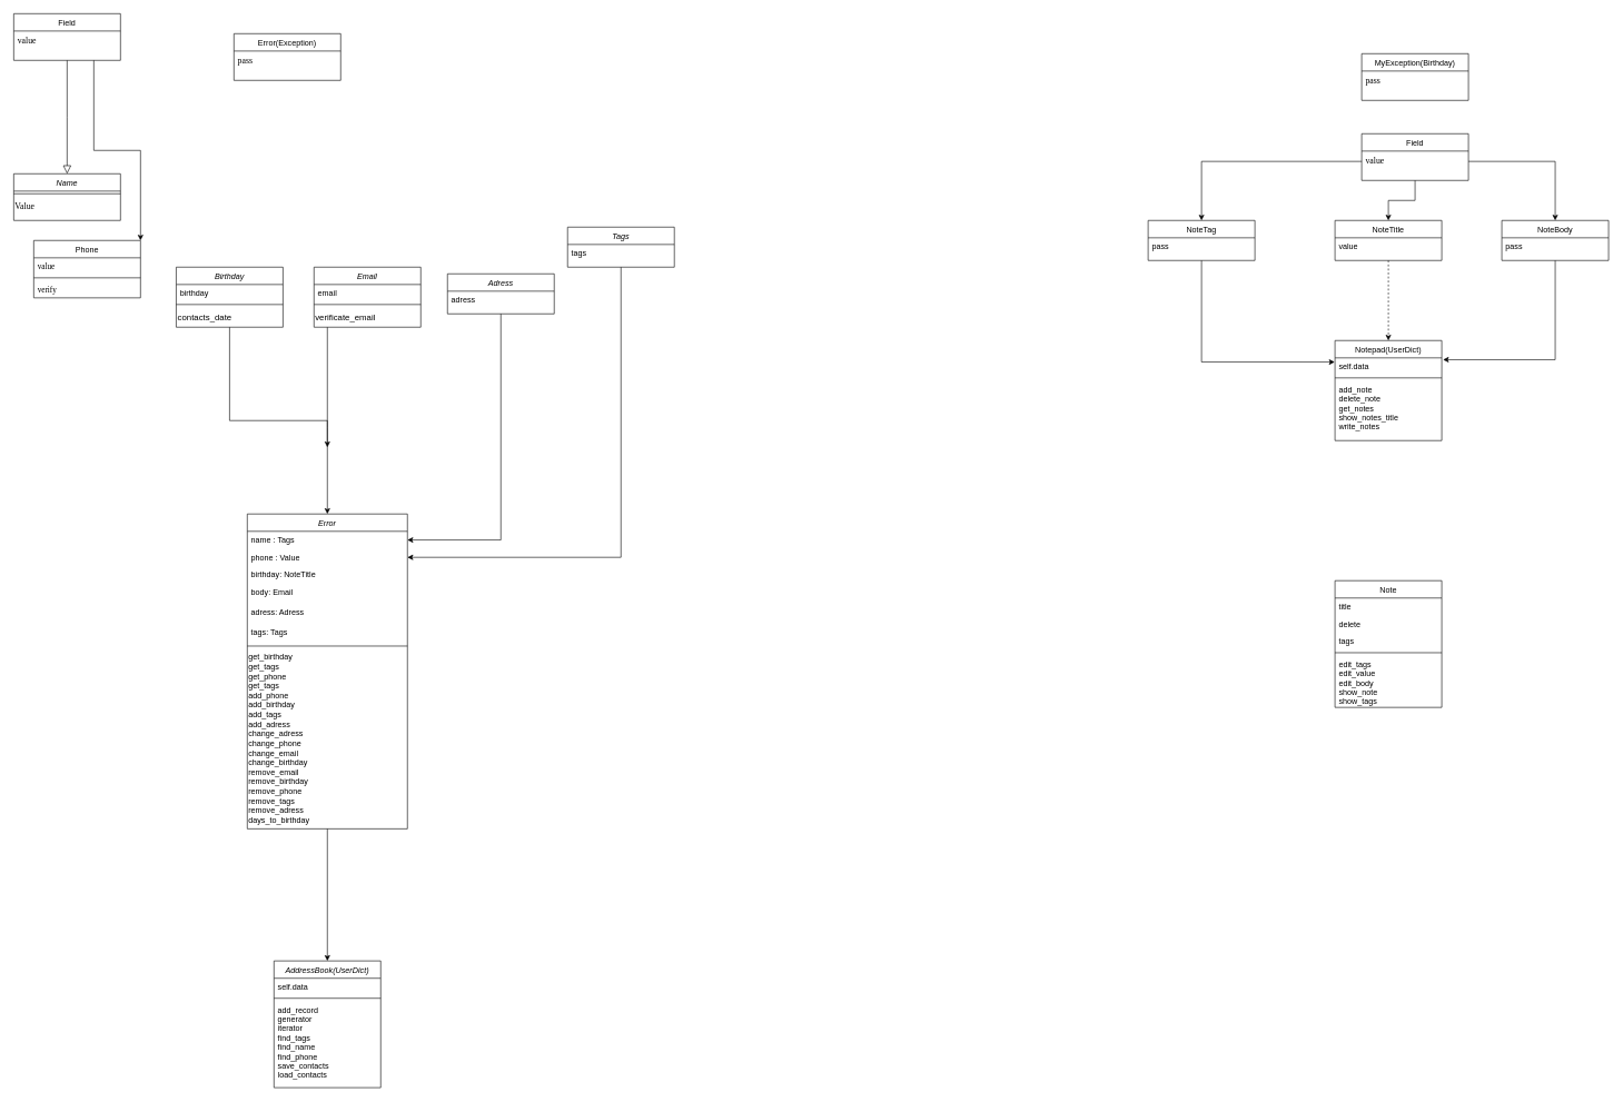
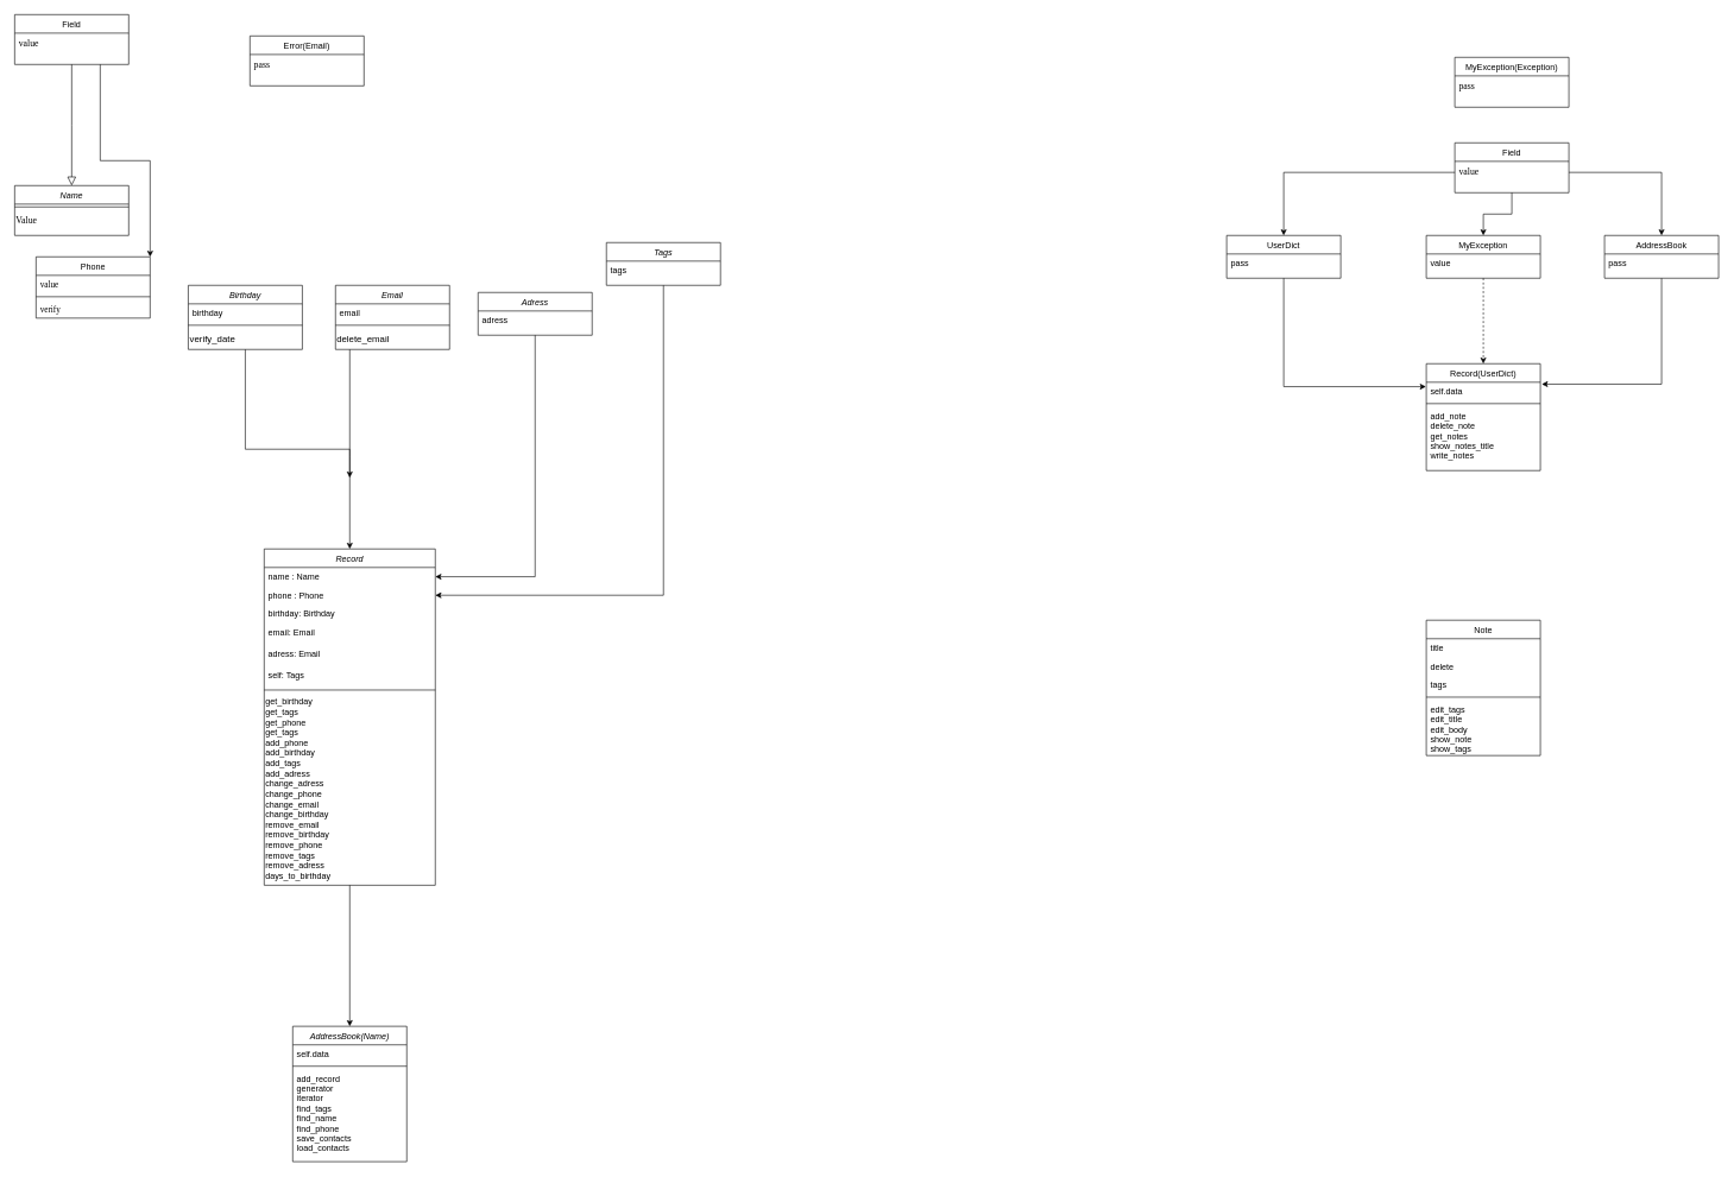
- <mxCell id="18" value="Error(Exception)" style="swimlane;fontStyle=0;align=center;verticalAlign=top;childLayout=stackLayout;horizontal=1;startSize=26;horizontalStack=0;resizeParent=1;resizeLast=0;collapsible=1;marginBottom=0;rounded=0;shadow=0;strokeWidth=1;" vertex="1" parent="1"><mxGeometry x="350" y="50" width="160" height="70" as="geometry"><mxRectangle x="340" y="380" width="170" height="26" as="alternateBounds" /></mxGeometry></mxCell>
+ <mxCell id="18" value="Error(Email)" style="swimlane;fontStyle=0;align=center;verticalAlign=top;childLayout=stackLayout;horizontal=1;startSize=26;horizontalStack=0;resizeParent=1;resizeLast=0;collapsible=1;marginBottom=0;rounded=0;shadow=0;strokeWidth=1;" vertex="1" parent="1"><mxGeometry x="350" y="50" width="160" height="70" as="geometry"><mxRectangle x="340" y="380" width="170" height="26" as="alternateBounds" /></mxGeometry></mxCell>
- <mxCell id="45" value="MyException(Birthday)" style="swimlane;fontStyle=0;align=center;verticalAlign=top;childLayout=stackLayout;horizontal=1;startSize=26;horizontalStack=0;resizeParent=1;resizeLast=0;collapsible=1;marginBottom=0;rounded=0;shadow=0;strokeWidth=1;" vertex="1" parent="1"><mxGeometry x="2040" y="80" width="160" height="70" as="geometry"><mxRectangle x="340" y="380" width="170" height="26" as="alternateBounds" /></mxGeometry></mxCell>
+ <mxCell id="45" value="MyException(Exception)" style="swimlane;fontStyle=0;align=center;verticalAlign=top;childLayout=stackLayout;horizontal=1;startSize=26;horizontalStack=0;resizeParent=1;resizeLast=0;collapsible=1;marginBottom=0;rounded=0;shadow=0;strokeWidth=1;" vertex="1" parent="1"><mxGeometry x="2040" y="80" width="160" height="70" as="geometry"><mxRectangle x="340" y="380" width="170" height="26" as="alternateBounds" /></mxGeometry></mxCell>
- <mxCell id="57" value="NoteTag" style="swimlane;fontStyle=0;align=center;verticalAlign=top;childLayout=stackLayout;horizontal=1;startSize=26;horizontalStack=0;resizeParent=1;resizeLast=0;collapsible=1;marginBottom=0;rounded=0;shadow=0;strokeWidth=1;" vertex="1" parent="1"><mxGeometry x="1720" y="330" width="160" height="60" as="geometry"><mxRectangle x="550" y="140" width="160" height="26" as="alternateBounds" /></mxGeometry></mxCell>
+ <mxCell id="57" value="UserDict" style="swimlane;fontStyle=0;align=center;verticalAlign=top;childLayout=stackLayout;horizontal=1;startSize=26;horizontalStack=0;resizeParent=1;resizeLast=0;collapsible=1;marginBottom=0;rounded=0;shadow=0;strokeWidth=1;" vertex="1" parent="1"><mxGeometry x="1720" y="330" width="160" height="60" as="geometry"><mxRectangle x="550" y="140" width="160" height="26" as="alternateBounds" /></mxGeometry></mxCell>
- <mxCell id="61" value="NoteTitle" style="swimlane;fontStyle=0;align=center;verticalAlign=top;childLayout=stackLayout;horizontal=1;startSize=26;horizontalStack=0;resizeParent=1;resizeLast=0;collapsible=1;marginBottom=0;rounded=0;shadow=0;strokeWidth=1;" vertex="1" parent="1"><mxGeometry x="2000" y="330" width="160" height="60" as="geometry"><mxRectangle x="550" y="140" width="160" height="26" as="alternateBounds" /></mxGeometry></mxCell>
+ <mxCell id="61" value="MyException" style="swimlane;fontStyle=0;align=center;verticalAlign=top;childLayout=stackLayout;horizontal=1;startSize=26;horizontalStack=0;resizeParent=1;resizeLast=0;collapsible=1;marginBottom=0;rounded=0;shadow=0;strokeWidth=1;" vertex="1" parent="1"><mxGeometry x="2000" y="330" width="160" height="60" as="geometry"><mxRectangle x="550" y="140" width="160" height="26" as="alternateBounds" /></mxGeometry></mxCell>
- <mxCell id="64" value="NoteBody" style="swimlane;fontStyle=0;align=center;verticalAlign=top;childLayout=stackLayout;horizontal=1;startSize=26;horizontalStack=0;resizeParent=1;resizeLast=0;collapsible=1;marginBottom=0;rounded=0;shadow=0;strokeWidth=1;" vertex="1" parent="1"><mxGeometry x="2250" y="330" width="160" height="60" as="geometry"><mxRectangle x="550" y="140" width="160" height="26" as="alternateBounds" /></mxGeometry></mxCell>
+ <mxCell id="64" value="AddressBook" style="swimlane;fontStyle=0;align=center;verticalAlign=top;childLayout=stackLayout;horizontal=1;startSize=26;horizontalStack=0;resizeParent=1;resizeLast=0;collapsible=1;marginBottom=0;rounded=0;shadow=0;strokeWidth=1;" vertex="1" parent="1"><mxGeometry x="2250" y="330" width="160" height="60" as="geometry"><mxRectangle x="550" y="140" width="160" height="26" as="alternateBounds" /></mxGeometry></mxCell>
- <mxCell id="17" value="contacts_date" style="text;html=1;align=left;verticalAlign=middle;resizable=0;points=[];autosize=1;strokeColor=none;fillColor=none;fontSize=13;" vertex="1" parent="14"><mxGeometry y="60" width="160" height="30" as="geometry" /></mxCell>
+ <mxCell id="17" value="verify_date" style="text;html=1;align=left;verticalAlign=middle;resizable=0;points=[];autosize=1;strokeColor=none;fillColor=none;fontSize=13;" vertex="1" parent="14"><mxGeometry y="60" width="160" height="30" as="geometry" /></mxCell>
- <mxCell id="32" value="verificate_email" style="text;html=1;align=left;verticalAlign=middle;resizable=0;points=[];autosize=1;strokeColor=none;fillColor=none;fontSize=13;" vertex="1" parent="29"><mxGeometry y="60" width="160" height="30" as="geometry" /></mxCell>
+ <mxCell id="32" value="delete_email" style="text;html=1;align=left;verticalAlign=middle;resizable=0;points=[];autosize=1;strokeColor=none;fillColor=none;fontSize=13;" vertex="1" parent="29"><mxGeometry y="60" width="160" height="30" as="geometry" /></mxCell>
- <mxCell id="67" value="Notepad(UserDict)" style="swimlane;fontStyle=0;align=center;verticalAlign=top;childLayout=stackLayout;horizontal=1;startSize=26;horizontalStack=0;resizeParent=1;resizeLast=0;collapsible=1;marginBottom=0;rounded=0;shadow=0;strokeWidth=1;" vertex="1" parent="1"><mxGeometry x="2000" y="510" width="160" height="150" as="geometry"><mxRectangle x="550" y="140" width="160" height="26" as="alternateBounds" /></mxGeometry></mxCell>
+ <mxCell id="67" value="Record(UserDict)" style="swimlane;fontStyle=0;align=center;verticalAlign=top;childLayout=stackLayout;horizontal=1;startSize=26;horizontalStack=0;resizeParent=1;resizeLast=0;collapsible=1;marginBottom=0;rounded=0;shadow=0;strokeWidth=1;" vertex="1" parent="1"><mxGeometry x="2000" y="510" width="160" height="150" as="geometry"><mxRectangle x="550" y="140" width="160" height="26" as="alternateBounds" /></mxGeometry></mxCell>
- <mxCell id="20" value="Error" style="swimlane;fontStyle=2;align=center;verticalAlign=top;childLayout=stackLayout;horizontal=1;startSize=26;horizontalStack=0;resizeParent=1;resizeLast=0;collapsible=1;marginBottom=0;rounded=0;shadow=0;strokeWidth=1;" vertex="1" parent="1"><mxGeometry x="370" y="770" width="240" height="472" as="geometry"><mxRectangle x="230" y="140" width="160" height="26" as="alternateBounds" /></mxGeometry></mxCell>
+ <mxCell id="20" value="Record" style="swimlane;fontStyle=2;align=center;verticalAlign=top;childLayout=stackLayout;horizontal=1;startSize=26;horizontalStack=0;resizeParent=1;resizeLast=0;collapsible=1;marginBottom=0;rounded=0;shadow=0;strokeWidth=1;" vertex="1" parent="1"><mxGeometry x="370" y="770" width="240" height="472" as="geometry"><mxRectangle x="230" y="140" width="160" height="26" as="alternateBounds" /></mxGeometry></mxCell>
- <mxCell id="21" value="name : Tags" style="text;align=left;verticalAlign=top;spacingLeft=4;spacingRight=4;overflow=hidden;rotatable=0;points=[[0,0.5],[1,0.5]];portConstraint=eastwest;" vertex="1" parent="20"><mxGeometry y="26" width="240" height="26" as="geometry" /></mxCell>
+ <mxCell id="21" value="name : Name" style="text;align=left;verticalAlign=top;spacingLeft=4;spacingRight=4;overflow=hidden;rotatable=0;points=[[0,0.5],[1,0.5]];portConstraint=eastwest;" vertex="1" parent="20"><mxGeometry y="26" width="240" height="26" as="geometry" /></mxCell>
- <mxCell id="22" value="phone : Value" style="text;align=left;verticalAlign=top;spacingLeft=4;spacingRight=4;overflow=hidden;rotatable=0;points=[[0,0.5],[1,0.5]];portConstraint=eastwest;rounded=0;shadow=0;html=0;" vertex="1" parent="20"><mxGeometry y="52" width="240" height="26" as="geometry" /></mxCell>
+ <mxCell id="22" value="phone : Phone" style="text;align=left;verticalAlign=top;spacingLeft=4;spacingRight=4;overflow=hidden;rotatable=0;points=[[0,0.5],[1,0.5]];portConstraint=eastwest;rounded=0;shadow=0;html=0;" vertex="1" parent="20"><mxGeometry y="52" width="240" height="26" as="geometry" /></mxCell>
- <mxCell id="23" value="birthday: NoteTitle&#10;" style="text;align=left;verticalAlign=top;spacingLeft=4;spacingRight=4;overflow=hidden;rotatable=0;points=[[0,0.5],[1,0.5]];portConstraint=eastwest;rounded=0;shadow=0;html=0;" vertex="1" parent="20"><mxGeometry y="78" width="240" height="26" as="geometry" /></mxCell>
+ <mxCell id="23" value="birthday: Birthday&#10;" style="text;align=left;verticalAlign=top;spacingLeft=4;spacingRight=4;overflow=hidden;rotatable=0;points=[[0,0.5],[1,0.5]];portConstraint=eastwest;rounded=0;shadow=0;html=0;" vertex="1" parent="20"><mxGeometry y="78" width="240" height="26" as="geometry" /></mxCell>
- <mxCell id="24" value="body: Email" style="text;align=left;verticalAlign=top;resizable=0;points=[];autosize=1;strokeColor=none;fillColor=none;html=1;spacingRight=5;spacingLeft=4;" vertex="1" parent="20"><mxGeometry y="104" width="240" height="30" as="geometry" /></mxCell>
+ <mxCell id="24" value="email: Email" style="text;align=left;verticalAlign=top;resizable=0;points=[];autosize=1;strokeColor=none;fillColor=none;html=1;spacingRight=5;spacingLeft=4;" vertex="1" parent="20"><mxGeometry y="104" width="240" height="30" as="geometry" /></mxCell>
- <mxCell id="25" value="adress: Adress" style="text;align=left;verticalAlign=top;resizable=0;points=[];autosize=1;strokeColor=none;fillColor=none;html=1;spacingRight=5;spacingLeft=4;" vertex="1" parent="20"><mxGeometry y="134" width="240" height="30" as="geometry" /></mxCell>
+ <mxCell id="25" value="adress: Email" style="text;align=left;verticalAlign=top;resizable=0;points=[];autosize=1;strokeColor=none;fillColor=none;html=1;spacingRight=5;spacingLeft=4;" vertex="1" parent="20"><mxGeometry y="134" width="240" height="30" as="geometry" /></mxCell>
- <mxCell id="26" value="tags: Tags" style="text;align=left;verticalAlign=top;resizable=0;points=[];autosize=1;strokeColor=none;fillColor=none;html=1;spacingRight=5;spacingLeft=4;" vertex="1" parent="20"><mxGeometry y="164" width="240" height="30" as="geometry" /></mxCell>
+ <mxCell id="26" value="self: Tags" style="text;align=left;verticalAlign=top;resizable=0;points=[];autosize=1;strokeColor=none;fillColor=none;html=1;spacingRight=5;spacingLeft=4;" vertex="1" parent="20"><mxGeometry y="164" width="240" height="30" as="geometry" /></mxCell>
- <mxCell id="52" value="edit_tags&#10;edit_value&#10;edit_body&#10;show_note&#10;show_tags&#10;" style="text;align=left;verticalAlign=top;spacingLeft=4;spacingRight=4;overflow=hidden;rotatable=0;points=[[0,0.5],[1,0.5]];portConstraint=eastwest;" vertex="1" parent="47"><mxGeometry y="112" width="160" height="78" as="geometry" /></mxCell>
+ <mxCell id="52" value="edit_tags&#10;edit_title&#10;edit_body&#10;show_note&#10;show_tags&#10;" style="text;align=left;verticalAlign=top;spacingLeft=4;spacingRight=4;overflow=hidden;rotatable=0;points=[[0,0.5],[1,0.5]];portConstraint=eastwest;" vertex="1" parent="47"><mxGeometry y="112" width="160" height="78" as="geometry" /></mxCell>
- <mxCell id="40" value="AddressBook(UserDict)" style="swimlane;fontStyle=2;align=center;verticalAlign=top;childLayout=stackLayout;horizontal=1;startSize=26;horizontalStack=0;resizeParent=1;resizeLast=0;collapsible=1;marginBottom=0;rounded=0;shadow=0;strokeWidth=1;" vertex="1" parent="1"><mxGeometry x="410" y="1440" width="160" height="190" as="geometry"><mxRectangle x="230" y="140" width="160" height="26" as="alternateBounds" /></mxGeometry></mxCell>
+ <mxCell id="40" value="AddressBook(Name)" style="swimlane;fontStyle=2;align=center;verticalAlign=top;childLayout=stackLayout;horizontal=1;startSize=26;horizontalStack=0;resizeParent=1;resizeLast=0;collapsible=1;marginBottom=0;rounded=0;shadow=0;strokeWidth=1;" vertex="1" parent="1"><mxGeometry x="410" y="1440" width="160" height="190" as="geometry"><mxRectangle x="230" y="140" width="160" height="26" as="alternateBounds" /></mxGeometry></mxCell>
